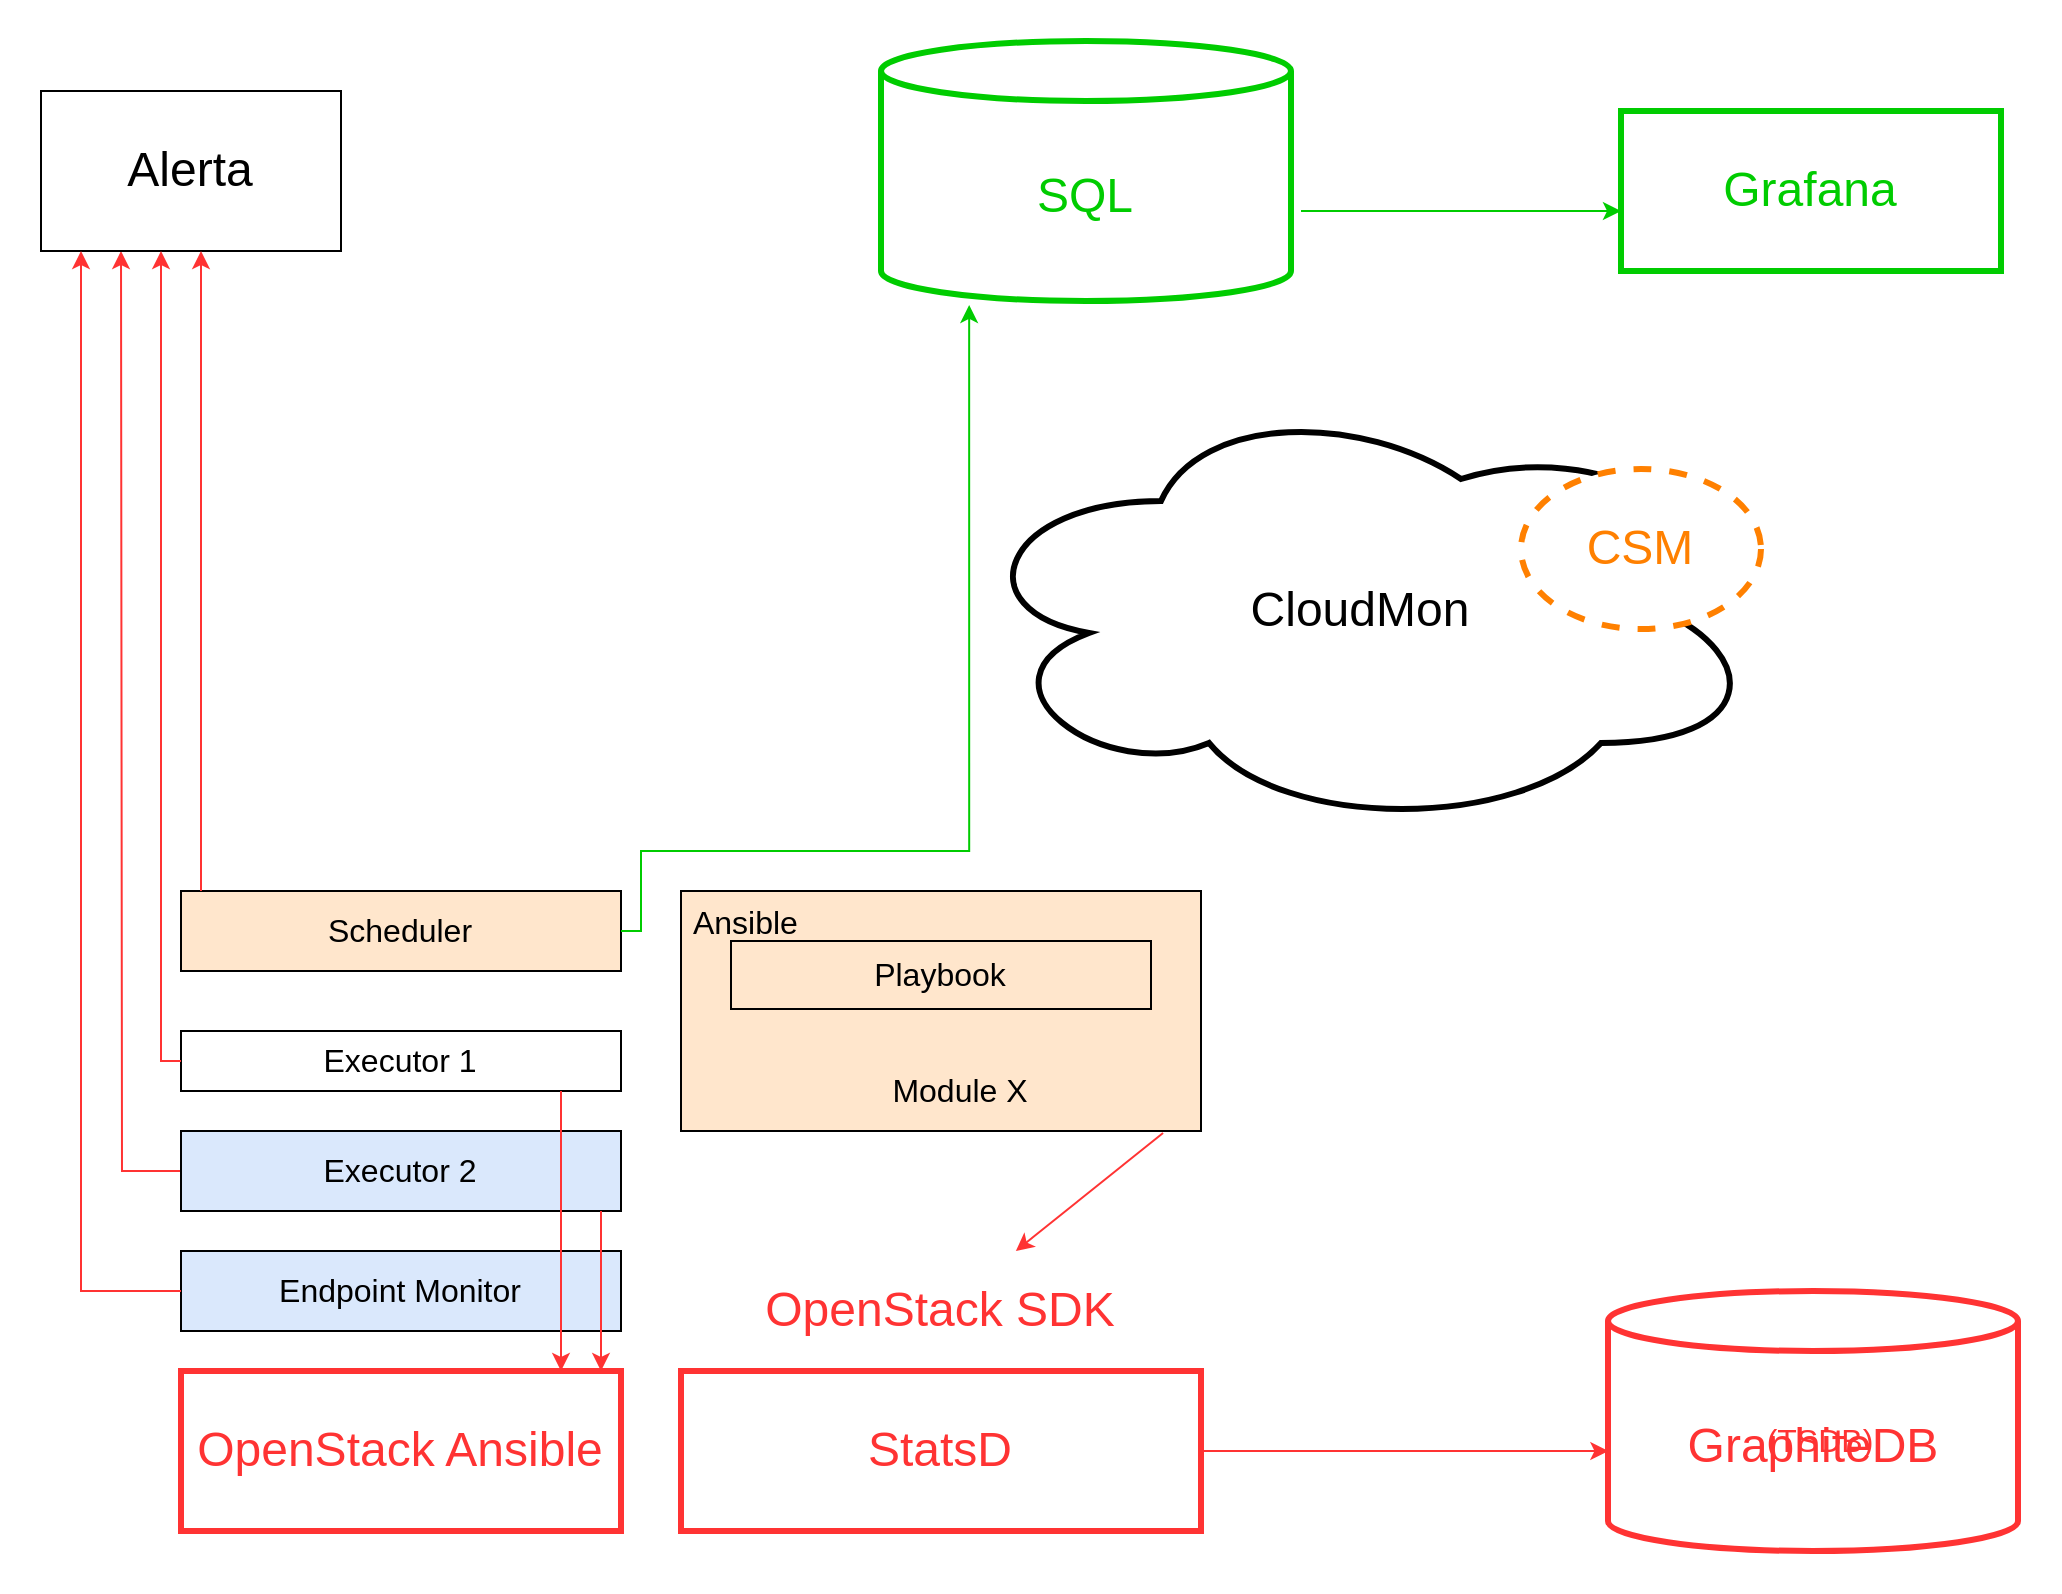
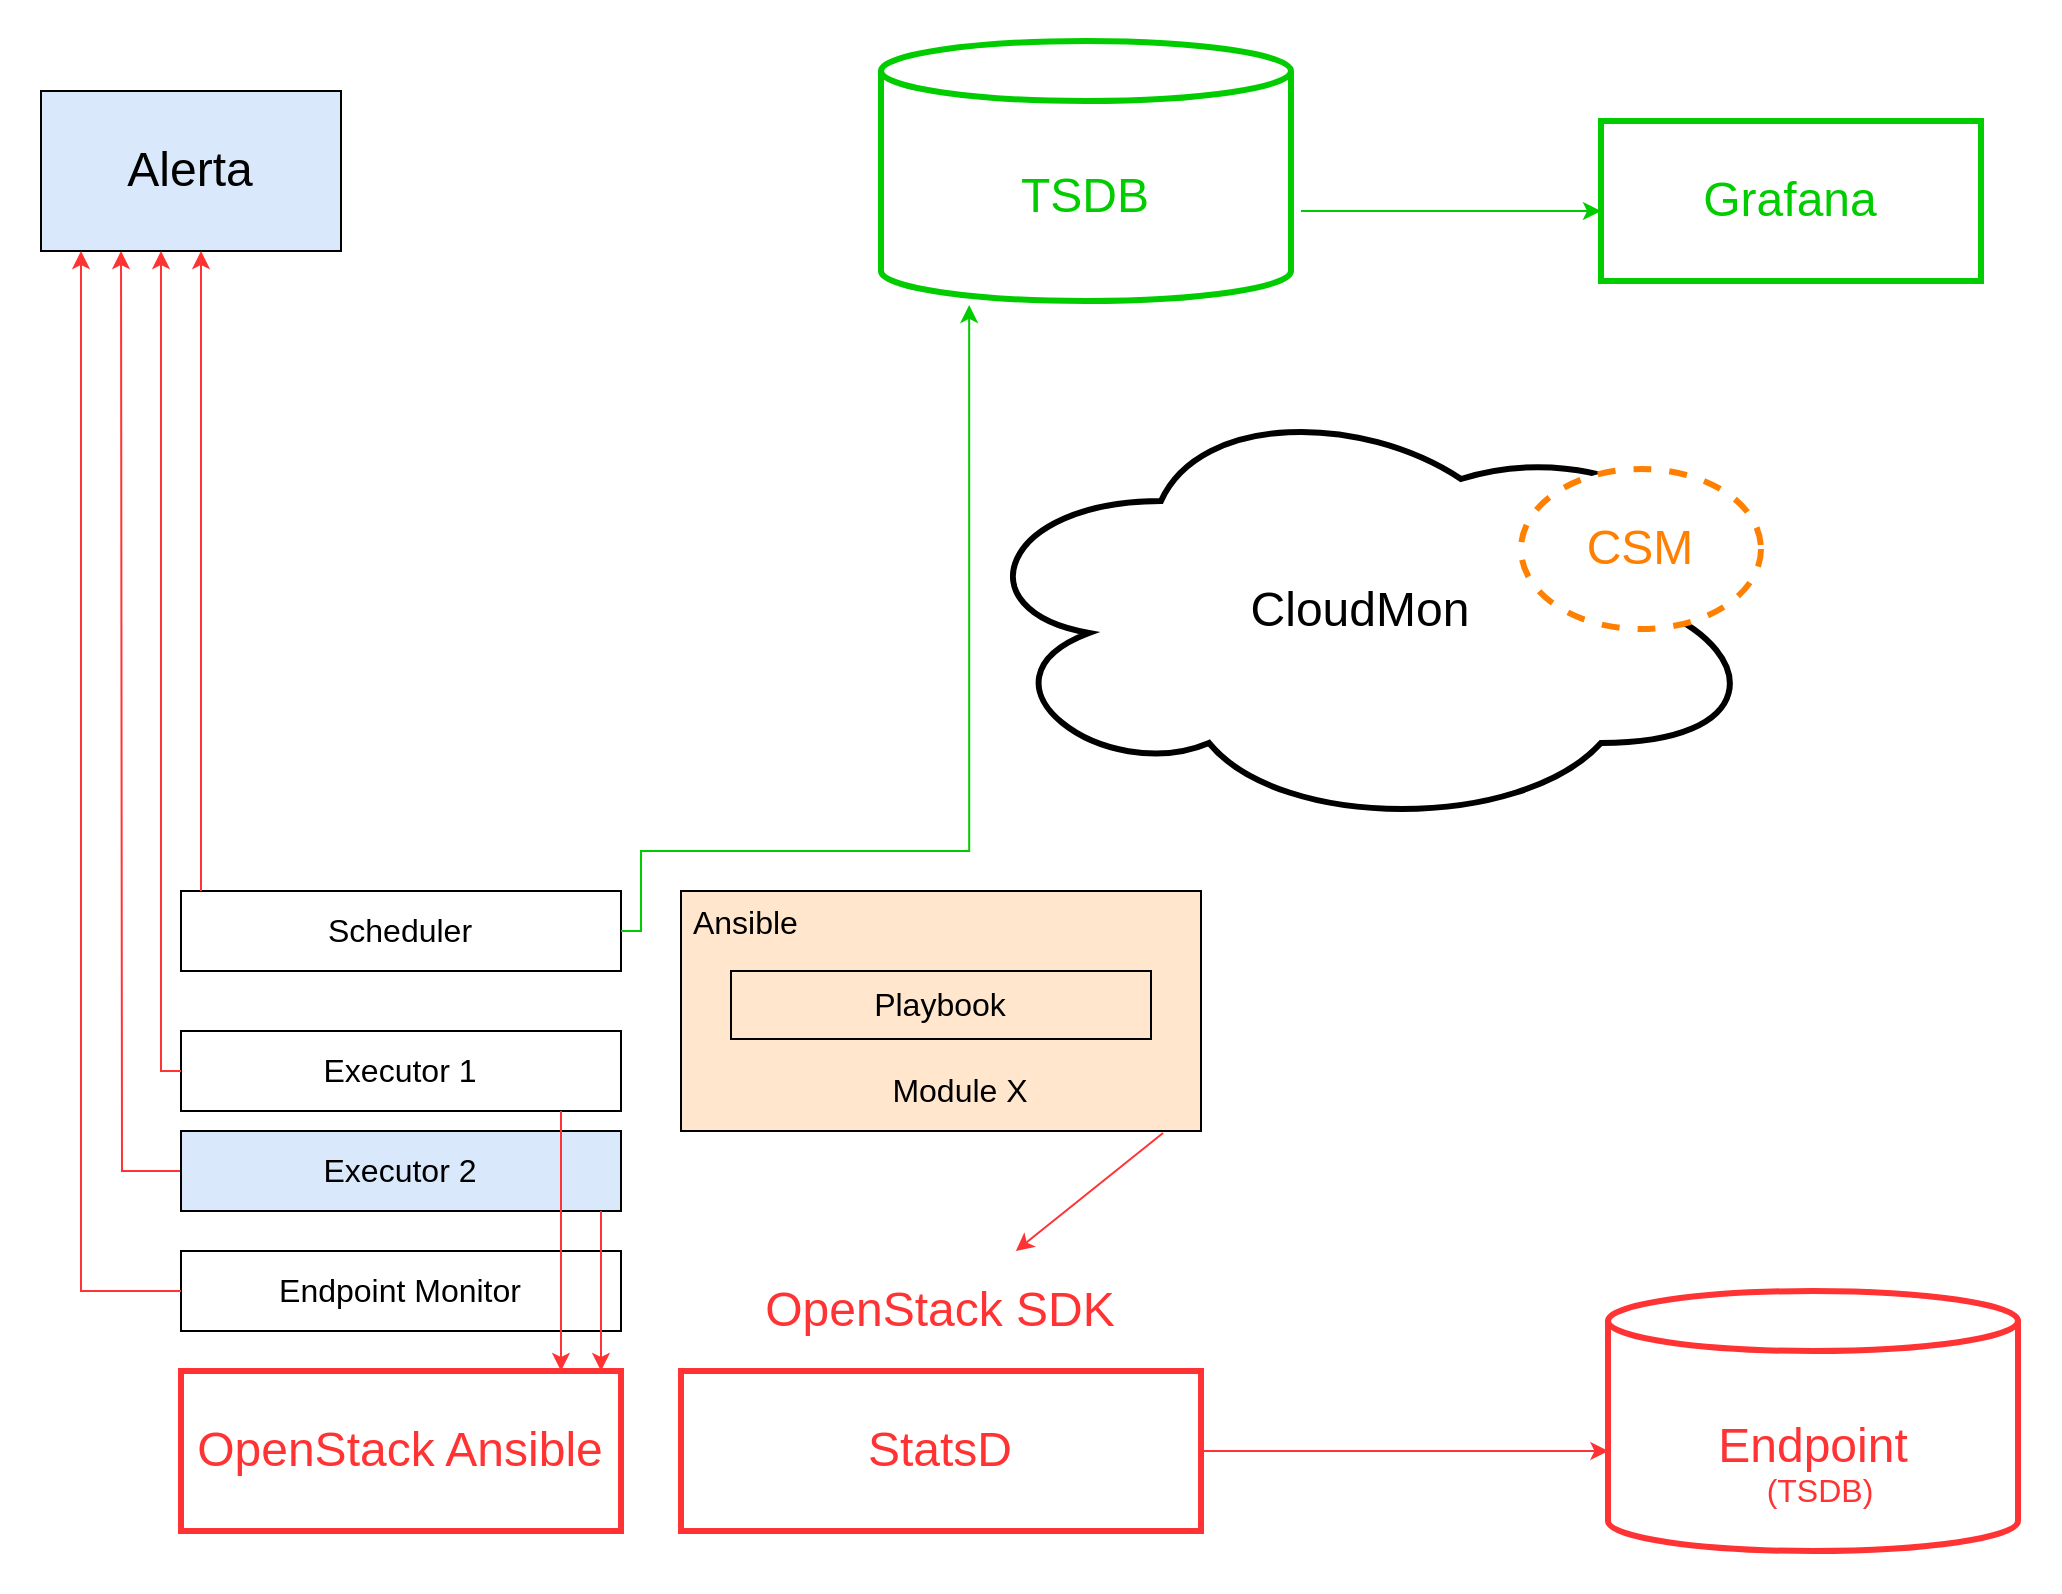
- <mxCell id="7" value="&lt;font style=&quot;font-size: 24px;&quot;&gt;Alerta&lt;/font&gt;" style="rounded=0;whiteSpace=wrap;html=1;fontSize=16;" vertex="1" parent="1"><mxGeometry x="20" y="45" width="150" height="80" as="geometry" /></mxCell>
+ <mxCell id="7" value="&lt;font style=&quot;font-size: 24px;&quot;&gt;Alerta&lt;/font&gt;" style="rounded=0;whiteSpace=wrap;html=1;fontSize=16;fillColor=#dae8fc;" vertex="1" parent="1"><mxGeometry x="20" y="45" width="150" height="80" as="geometry" /></mxCell>
- <mxCell id="14" value="&lt;div&gt;Grafana&lt;/div&gt;" style="rounded=0;whiteSpace=wrap;html=1;strokeColor=#00CC00;strokeWidth=3;fontSize=24;fontColor=#00CC00;fillColor=none;" vertex="1" parent="1"><mxGeometry x="810" y="55" width="190" height="80" as="geometry" /></mxCell>
+ <mxCell id="14" value="&lt;div&gt;Grafana&lt;/div&gt;" style="rounded=0;whiteSpace=wrap;html=1;strokeColor=#00CC00;strokeWidth=3;fontSize=24;fontColor=#00CC00;fillColor=none;" vertex="1" parent="1"><mxGeometry x="800" y="60" width="190" height="80" as="geometry" /></mxCell>
- <mxCell id="12" value="SQL" style="shape=cylinder3;whiteSpace=wrap;html=1;boundedLbl=1;backgroundOutline=1;size=15;strokeColor=#00CC00;strokeWidth=3;fontSize=24;fontColor=#00CC00;fillColor=none;" vertex="1" parent="1"><mxGeometry x="440" y="20" width="205" height="130" as="geometry" /></mxCell>
+ <mxCell id="12" value="TSDB" style="shape=cylinder3;whiteSpace=wrap;html=1;boundedLbl=1;backgroundOutline=1;size=15;strokeColor=#00CC00;strokeWidth=3;fontSize=24;fontColor=#00CC00;fillColor=none;" vertex="1" parent="1"><mxGeometry x="440" y="20" width="205" height="130" as="geometry" /></mxCell>
- <mxCell id="2" value="&lt;font style=&quot;font-size: 16px;&quot;&gt;Scheduler&lt;/font&gt;" style="rounded=0;whiteSpace=wrap;html=1;fillColor=#ffe6cc;" vertex="1" parent="1"><mxGeometry x="90" y="445" width="220" height="40" as="geometry" /></mxCell>
+ <mxCell id="2" value="&lt;font style=&quot;font-size: 16px;&quot;&gt;Scheduler&lt;/font&gt;" style="rounded=0;whiteSpace=wrap;html=1;" vertex="1" parent="1"><mxGeometry x="90" y="445" width="220" height="40" as="geometry" /></mxCell>
- <mxCell id="10" value="&lt;div&gt;Playbook&lt;/div&gt;" style="rounded=0;whiteSpace=wrap;html=1;strokeColor=#000000;strokeWidth=1;fontSize=16;fontColor=#000000;fillColor=none;" vertex="1" parent="1"><mxGeometry x="365" y="470" width="210" height="34" as="geometry" /></mxCell>
+ <mxCell id="10" value="&lt;div&gt;Playbook&lt;/div&gt;" style="rounded=0;whiteSpace=wrap;html=1;strokeColor=#000000;strokeWidth=1;fontSize=16;fontColor=#000000;fillColor=none;" vertex="1" parent="1"><mxGeometry x="365" y="485" width="210" height="34" as="geometry" /></mxCell>
- <mxCell id="3" value="&lt;font style=&quot;font-size: 16px;&quot;&gt;Executor 1&lt;/font&gt;" style="rounded=0;whiteSpace=wrap;html=1;" vertex="1" parent="1"><mxGeometry x="90" y="515" width="220" height="30" as="geometry" /></mxCell>
+ <mxCell id="3" value="&lt;font style=&quot;font-size: 16px;&quot;&gt;Executor 1&lt;/font&gt;" style="rounded=0;whiteSpace=wrap;html=1;" vertex="1" parent="1"><mxGeometry x="90" y="515" width="220" height="40" as="geometry" /></mxCell>
- <mxCell id="6" value="&lt;font style=&quot;font-size: 16px;&quot;&gt;Endpoint Monitor&lt;/font&gt;" style="rounded=0;whiteSpace=wrap;html=1;fillColor=#dae8fc;" vertex="1" parent="1"><mxGeometry x="90" y="625" width="220" height="40" as="geometry" /></mxCell>
+ <mxCell id="6" value="&lt;font style=&quot;font-size: 16px;&quot;&gt;Endpoint Monitor&lt;/font&gt;" style="rounded=0;whiteSpace=wrap;html=1;" vertex="1" parent="1"><mxGeometry x="90" y="625" width="220" height="40" as="geometry" /></mxCell>
- <mxCell id="16" value="&lt;font style=&quot;font-size: 16px;&quot;&gt;(TSDB)&lt;/font&gt;" style="rounded=0;whiteSpace=wrap;html=1;strokeColor=none;strokeWidth=1;fontSize=19;fontColor=#FF3333;fillColor=none;" vertex="1" parent="1"><mxGeometry x="850" y="690" width="120" height="60" as="geometry" /></mxCell>
+ <mxCell id="16" value="&lt;font style=&quot;font-size: 16px;&quot;&gt;(TSDB)&lt;/font&gt;" style="rounded=0;whiteSpace=wrap;html=1;strokeColor=none;strokeWidth=1;fontSize=19;fontColor=#FF3333;fillColor=none;" vertex="1" parent="1"><mxGeometry x="850" y="715" width="120" height="60" as="geometry" /></mxCell>
- <mxCell id="15" value="&lt;font color=&quot;#FF3333&quot;&gt;GraphiteDB&lt;br&gt;&lt;/font&gt;" style="shape=cylinder3;whiteSpace=wrap;html=1;boundedLbl=1;backgroundOutline=1;size=15;strokeColor=#FF3333;strokeWidth=3;fontSize=24;fontColor=#000000;fillColor=none;" vertex="1" parent="1"><mxGeometry x="803.5" y="645" width="205" height="130" as="geometry" /></mxCell>
+ <mxCell id="15" value="&lt;font color=&quot;#FF3333&quot;&gt;Endpoint&lt;br&gt;&lt;/font&gt;" style="shape=cylinder3;whiteSpace=wrap;html=1;boundedLbl=1;backgroundOutline=1;size=15;strokeColor=#FF3333;strokeWidth=3;fontSize=24;fontColor=#000000;fillColor=none;" vertex="1" parent="1"><mxGeometry x="803.5" y="645" width="205" height="130" as="geometry" /></mxCell>
